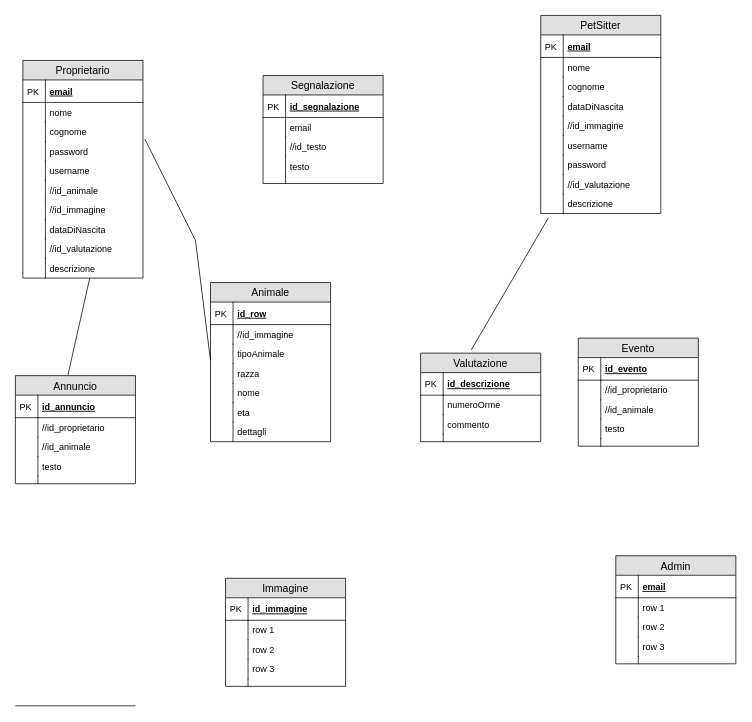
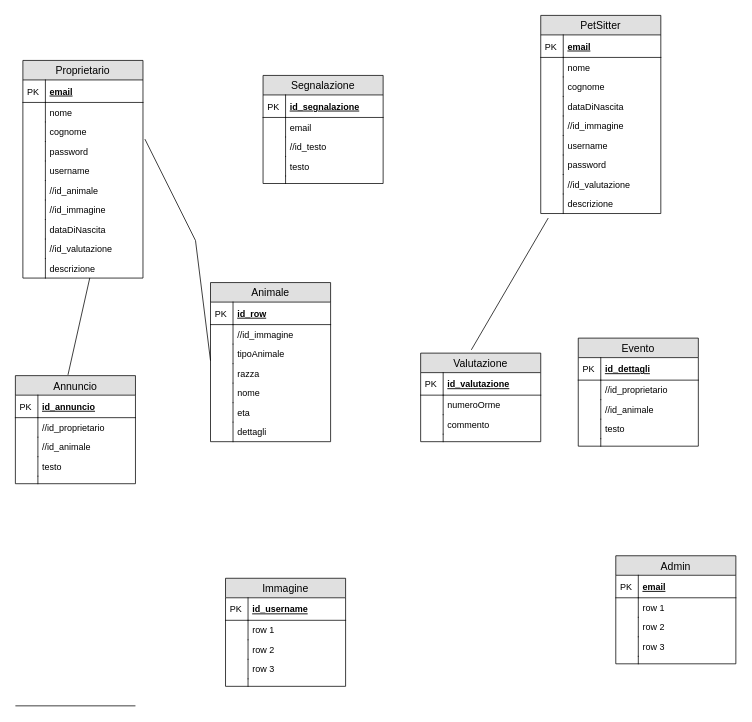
- <mxCell id="61" value="id_evento" style="shape=partialRectangle;top=0;left=0;right=0;bottom=1;align=left;verticalAlign=middle;fillColor=none;spacingLeft=34;spacingRight=4;overflow=hidden;rotatable=0;points=[[0,0.5],[1,0.5]];portConstraint=eastwest;dropTarget=0;fontStyle=5;fontSize=12;" vertex="1" parent="60"><mxGeometry y="26" width="160" height="30" as="geometry" /></mxCell>
+ <mxCell id="61" value="id_dettagli" style="shape=partialRectangle;top=0;left=0;right=0;bottom=1;align=left;verticalAlign=middle;fillColor=none;spacingLeft=34;spacingRight=4;overflow=hidden;rotatable=0;points=[[0,0.5],[1,0.5]];portConstraint=eastwest;dropTarget=0;fontStyle=5;fontSize=12;" vertex="1" parent="60"><mxGeometry y="26" width="160" height="30" as="geometry" /></mxCell>
- <mxCell id="94" value="id_descrizione" style="shape=partialRectangle;top=0;left=0;right=0;bottom=1;align=left;verticalAlign=middle;fillColor=none;spacingLeft=34;spacingRight=4;overflow=hidden;rotatable=0;points=[[0,0.5],[1,0.5]];portConstraint=eastwest;dropTarget=0;fontStyle=5;fontSize=12;" vertex="1" parent="93"><mxGeometry y="26" width="160" height="30" as="geometry" /></mxCell>
+ <mxCell id="94" value="id_valutazione" style="shape=partialRectangle;top=0;left=0;right=0;bottom=1;align=left;verticalAlign=middle;fillColor=none;spacingLeft=34;spacingRight=4;overflow=hidden;rotatable=0;points=[[0,0.5],[1,0.5]];portConstraint=eastwest;dropTarget=0;fontStyle=5;fontSize=12;" vertex="1" parent="93"><mxGeometry y="26" width="160" height="30" as="geometry" /></mxCell>
- <mxCell id="83" value="id_immagine" style="shape=partialRectangle;top=0;left=0;right=0;bottom=1;align=left;verticalAlign=middle;fillColor=none;spacingLeft=34;spacingRight=4;overflow=hidden;rotatable=0;points=[[0,0.5],[1,0.5]];portConstraint=eastwest;dropTarget=0;fontStyle=5;fontSize=12;" vertex="1" parent="82"><mxGeometry y="26" width="160" height="30" as="geometry" /></mxCell>
+ <mxCell id="83" value="id_username" style="shape=partialRectangle;top=0;left=0;right=0;bottom=1;align=left;verticalAlign=middle;fillColor=none;spacingLeft=34;spacingRight=4;overflow=hidden;rotatable=0;points=[[0,0.5],[1,0.5]];portConstraint=eastwest;dropTarget=0;fontStyle=5;fontSize=12;" vertex="1" parent="82"><mxGeometry y="26" width="160" height="30" as="geometry" /></mxCell>
